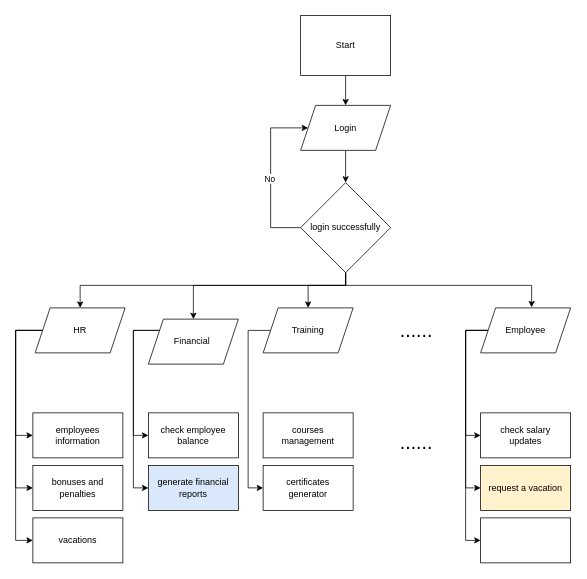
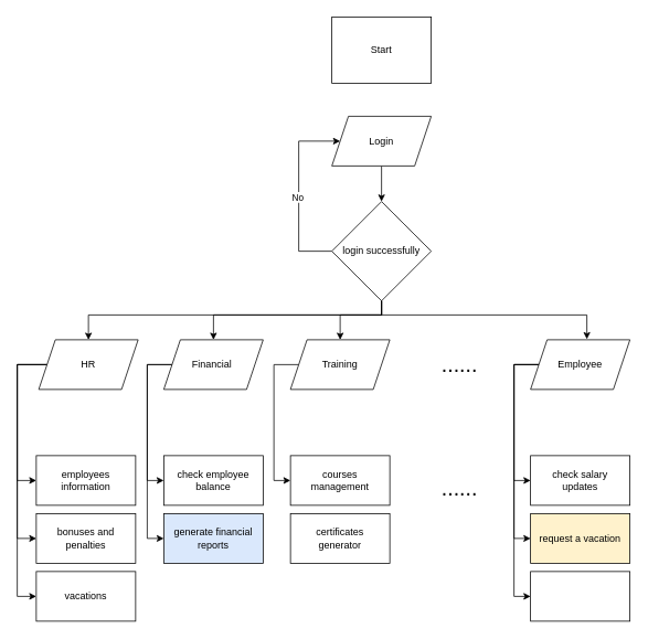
- <mxCell id="2" value="" style="edgeStyle=orthogonalEdgeStyle;rounded=0;orthogonalLoop=1;jettySize=auto;html=1;" parent="1" source="3" target="5" edge="1"><mxGeometry relative="1" as="geometry" /></mxCell>
- <mxCell id="14" value="Financial&amp;nbsp;" style="shape=parallelogram;perimeter=parallelogramPerimeter;whiteSpace=wrap;html=1;fixedSize=1;" parent="1" vertex="1"><mxGeometry x="197" y="425" width="120" height="60" as="geometry" /></mxCell>
+ <mxCell id="14" value="Financial&amp;nbsp;" style="shape=parallelogram;perimeter=parallelogramPerimeter;whiteSpace=wrap;html=1;fixedSize=1;" parent="1" vertex="1"><mxGeometry x="197" y="410" width="120" height="60" as="geometry" /></mxCell>
+ <mxCell id="9" value="" style="edgeStyle=orthogonalEdgeStyle;rounded=0;orthogonalLoop=1;jettySize=auto;html=1;entryX=0;entryY=0.5;entryDx=0;entryDy=0;" edge="1" parent="1" source="11" target="29"><mxGeometry relative="1" as="geometry"><Array as="points"><mxPoint x="330" y="440" /><mxPoint x="330" y="580" /></Array></mxGeometry></mxCell>
- <mxCell id="10" value="" style="edgeStyle=orthogonalEdgeStyle;rounded=0;orthogonalLoop=1;jettySize=auto;html=1;entryX=0;entryY=0.5;entryDx=0;entryDy=0;" edge="1" parent="1" source="11" target="30"><mxGeometry relative="1" as="geometry"><Array as="points"><mxPoint x="330" y="440" /><mxPoint x="330" y="650" /></Array></mxGeometry></mxCell>
